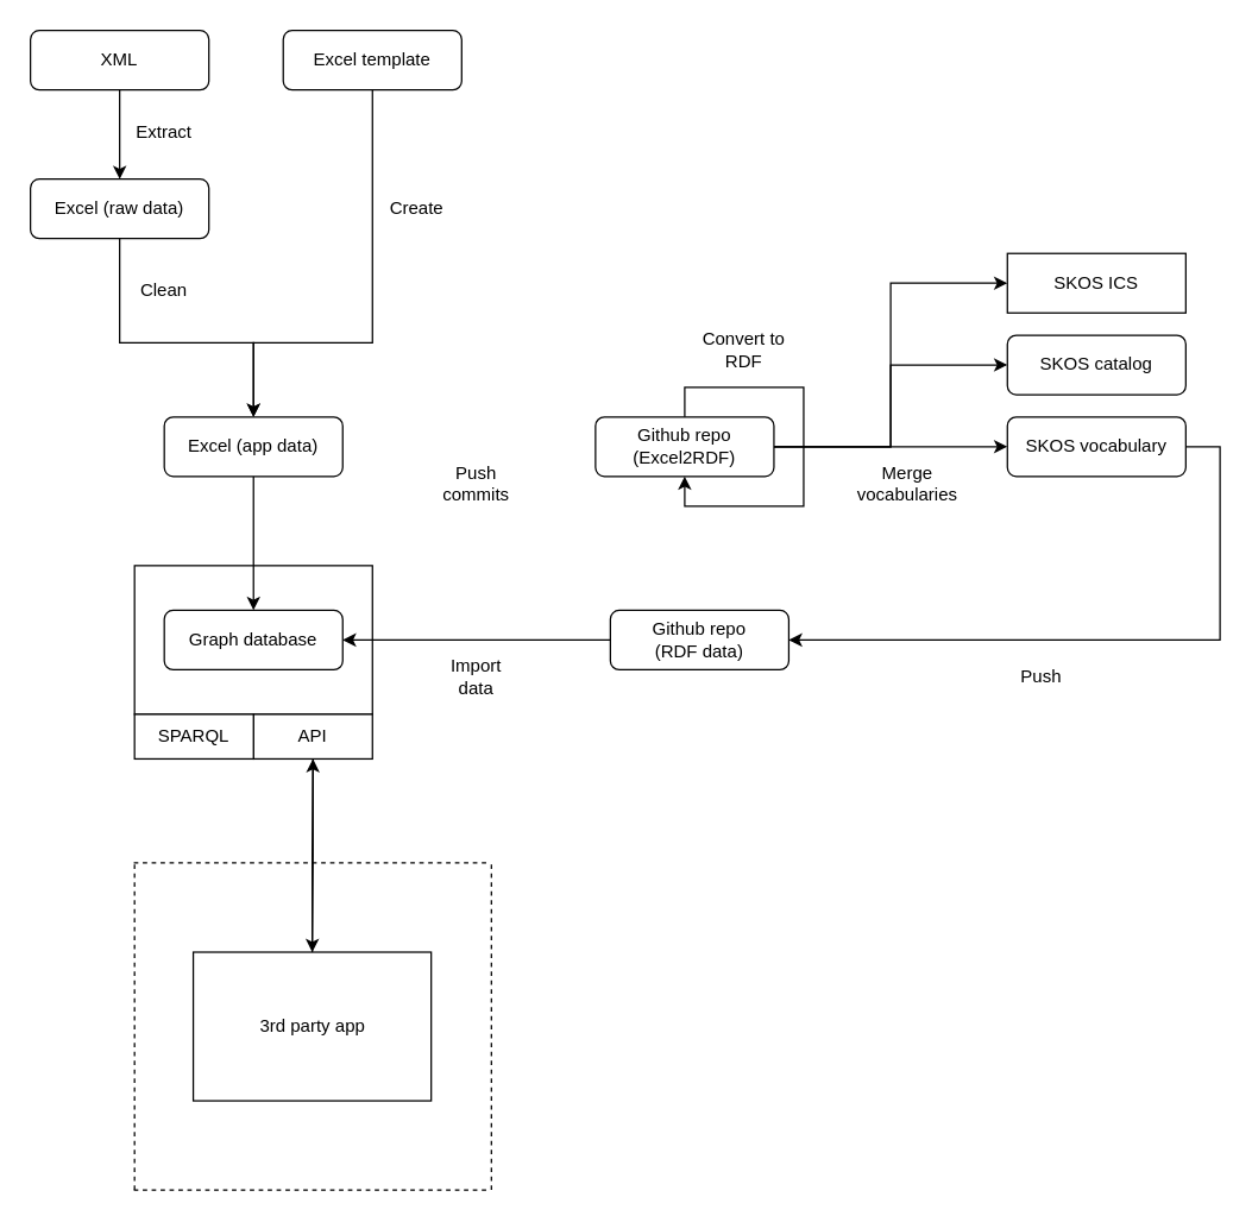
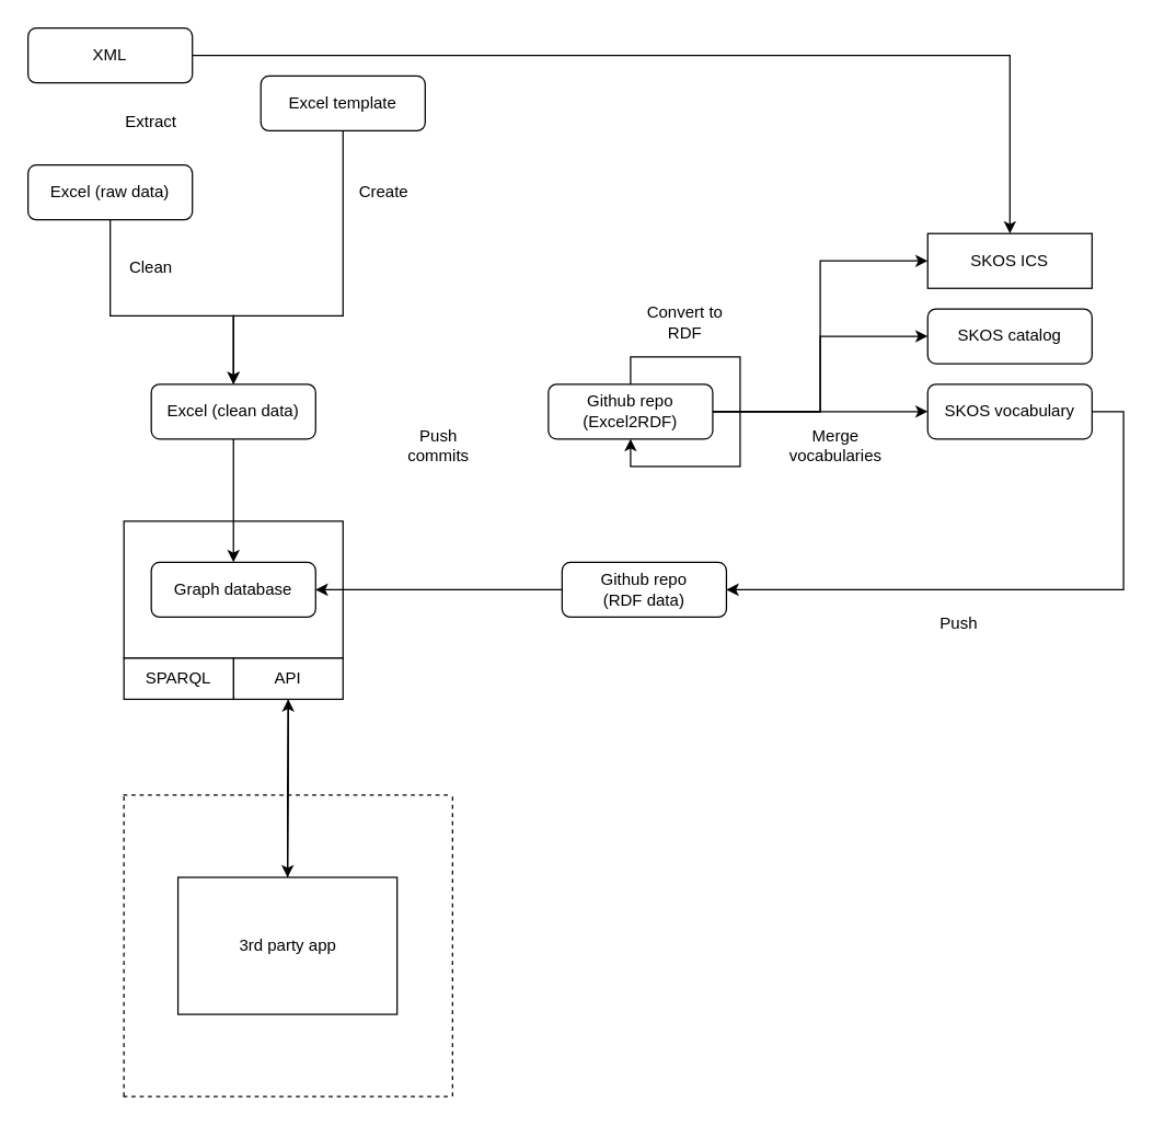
- <mxCell id="12" value="Excel template" style="rounded=1;whiteSpace=wrap;html=1;fontSize=12;glass=0;strokeWidth=1;shadow=0;" parent="1" vertex="1"><mxGeometry x="190" y="20" width="120" height="40" as="geometry" /></mxCell>
+ <mxCell id="12" value="Excel template" style="rounded=1;whiteSpace=wrap;html=1;fontSize=12;glass=0;strokeWidth=1;shadow=0;" parent="1" vertex="1"><mxGeometry x="190" y="55" width="120" height="40" as="geometry" /></mxCell>
- <mxCell id="3" style="edgeStyle=orthogonalEdgeStyle;rounded=0;orthogonalLoop=1;jettySize=auto;html=1;" parent="1" source="4" target="6" edge="1"><mxGeometry relative="1" as="geometry" /></mxCell>
+ <mxCell id="3" style="edgeStyle=orthogonalEdgeStyle;rounded=0;orthogonalLoop=1;jettySize=auto;html=1;" parent="1" source="4" target="28" edge="1"><mxGeometry relative="1" as="geometry" /></mxCell>
- <mxCell id="10" value="Excel (app data)" style="rounded=1;whiteSpace=wrap;html=1;fontSize=12;glass=0;strokeWidth=1;shadow=0;" parent="1" vertex="1"><mxGeometry x="110" y="280" width="120" height="40" as="geometry" /></mxCell>
+ <mxCell id="10" value="Excel (clean data)" style="rounded=1;whiteSpace=wrap;html=1;fontSize=12;glass=0;strokeWidth=1;shadow=0;" parent="1" vertex="1"><mxGeometry x="110" y="280" width="120" height="40" as="geometry" /></mxCell>
- <mxCell id="23" value="Import data" style="text;html=1;strokeColor=none;fillColor=none;align=center;verticalAlign=middle;whiteSpace=wrap;rounded=0;" parent="1" vertex="1"><mxGeometry x="290" y="440" width="60" height="30" as="geometry" /></mxCell>
